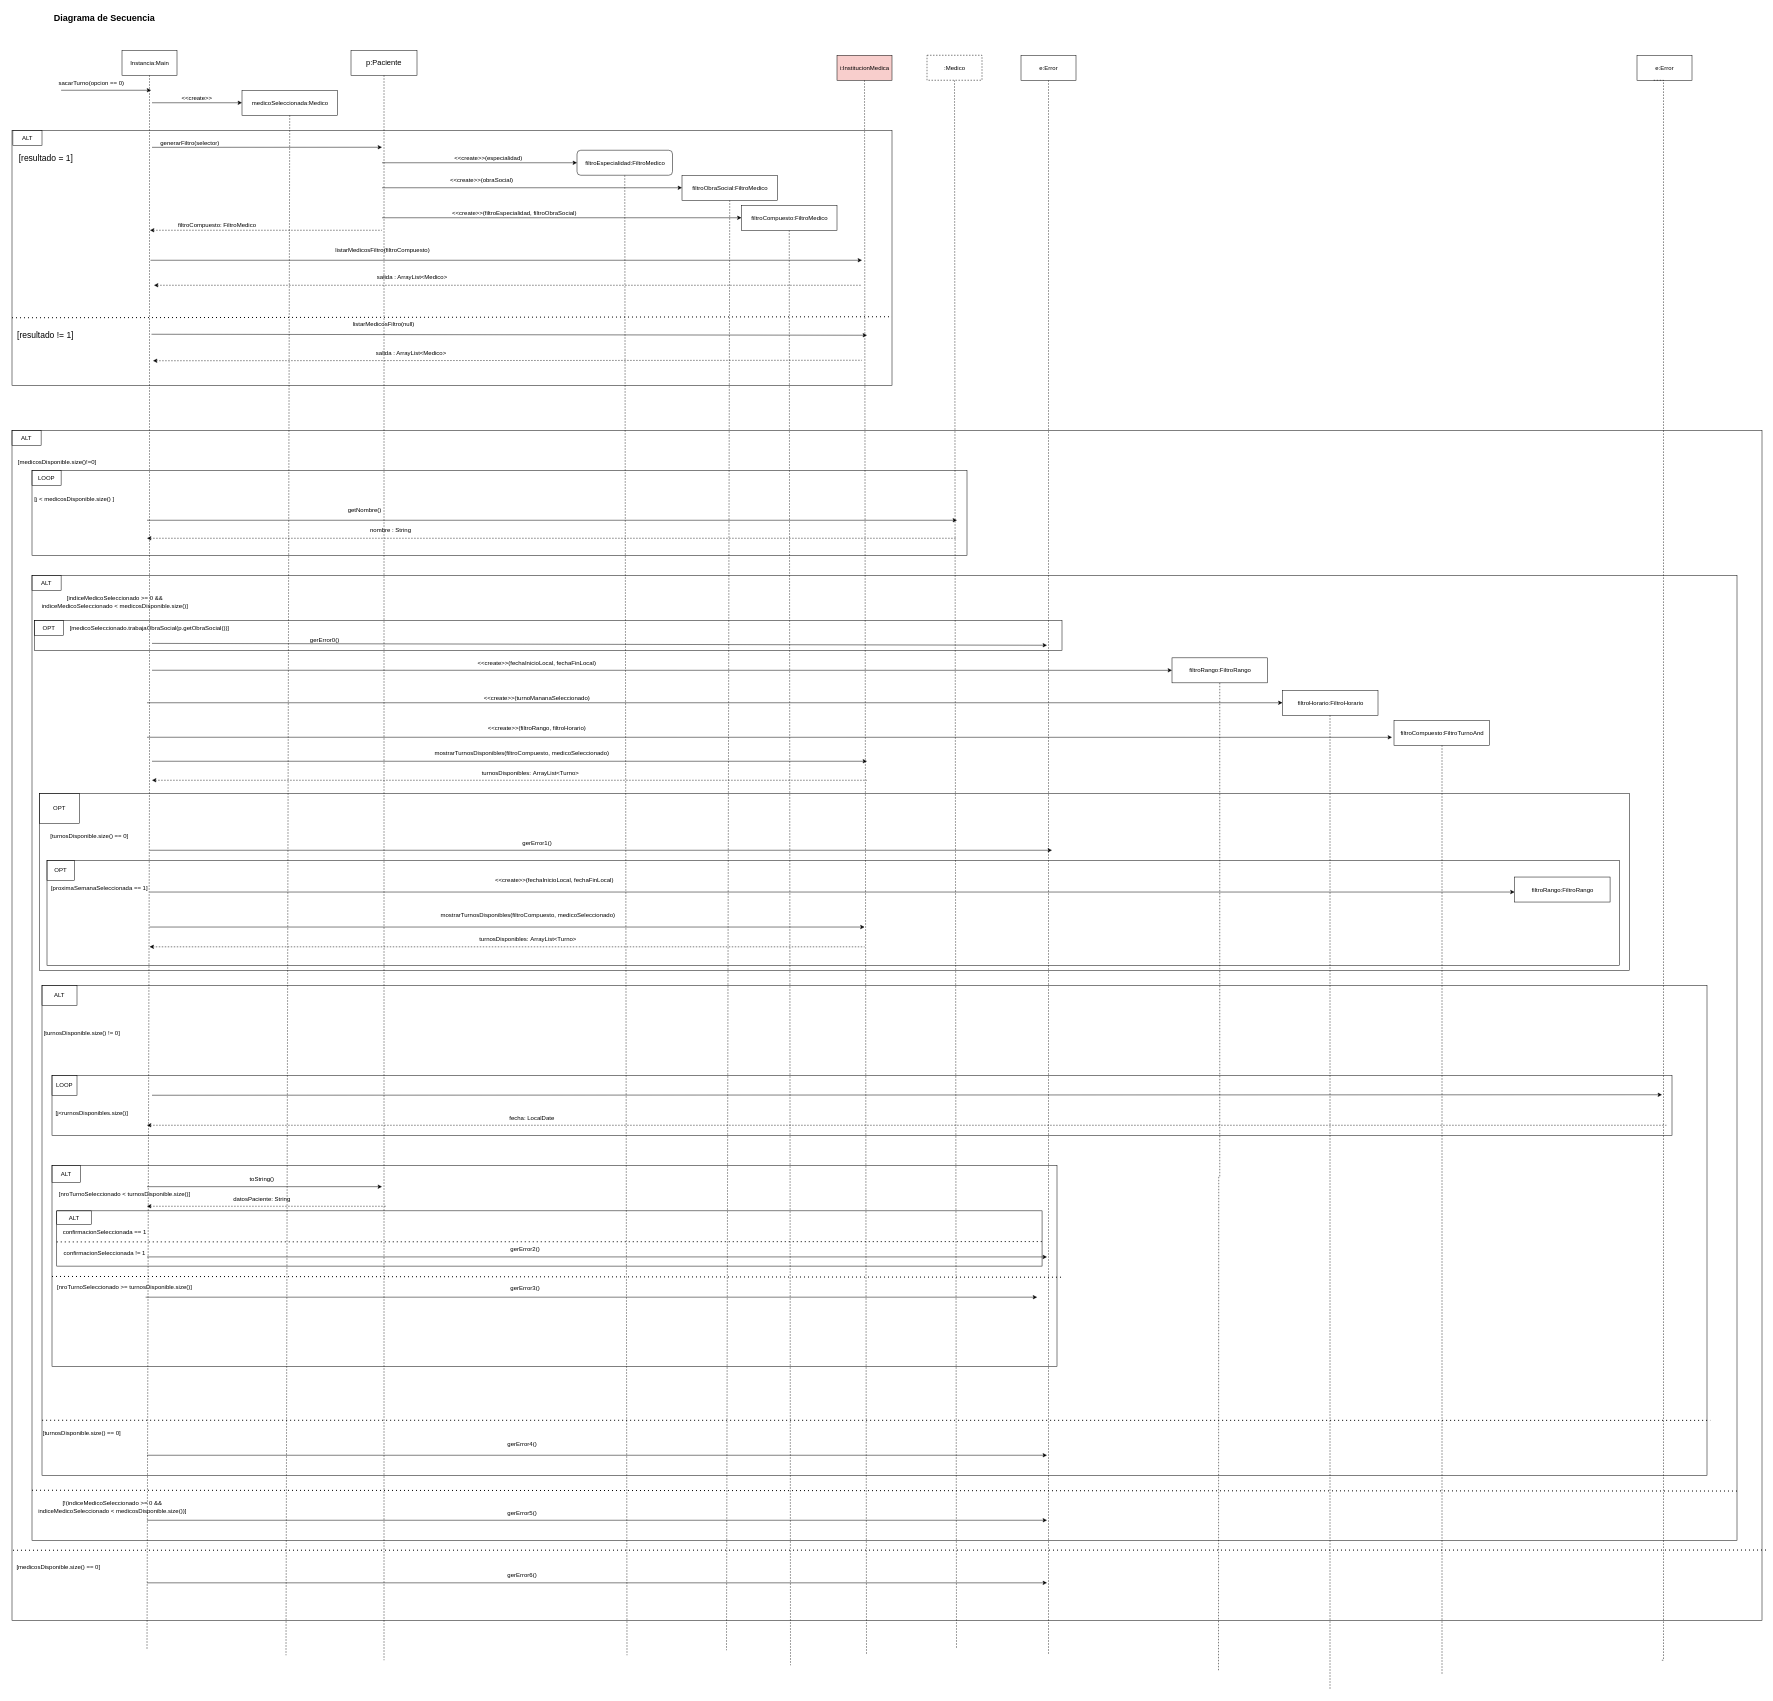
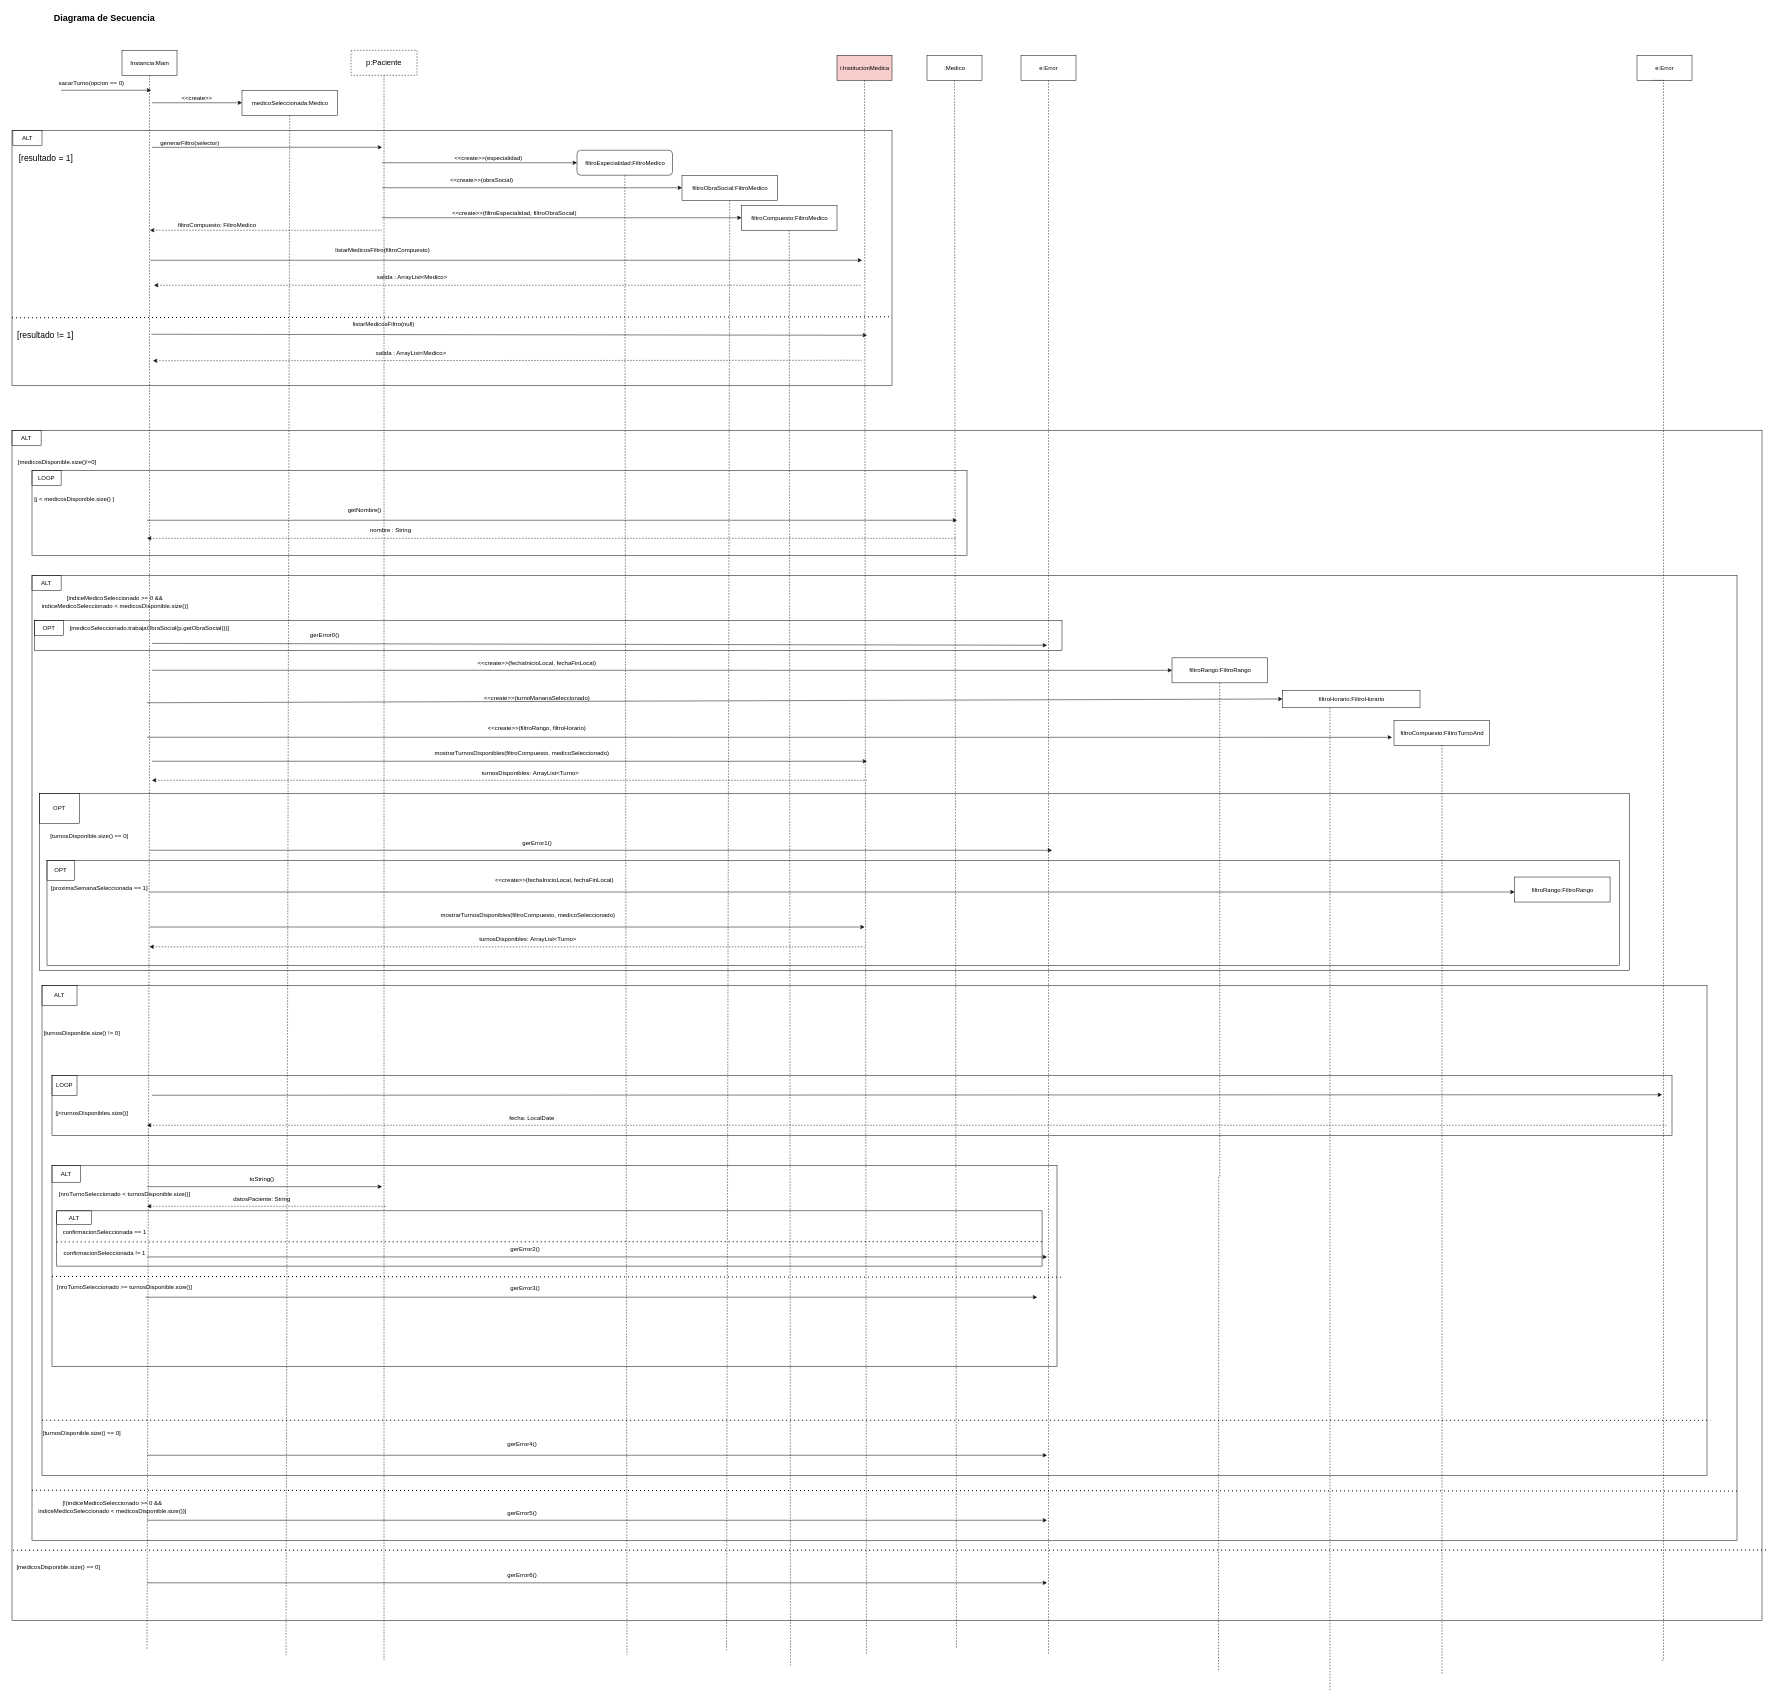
- <mxCell id="57" value="&lt;font style=&quot;font-size: 15px;&quot;&gt;p:Paciente&lt;/font&gt;" style="rounded=0;whiteSpace=wrap;html=1;fontSize=17;" parent="1" vertex="1"><mxGeometry x="701" y="100" width="132" height="50" as="geometry" /></mxCell>
+ <mxCell id="57" value="&lt;font style=&quot;font-size: 15px;&quot;&gt;p:Paciente&lt;/font&gt;" style="rounded=0;whiteSpace=wrap;html=1;fontSize=17;dashed=1;" parent="1" vertex="1"><mxGeometry x="701" y="100" width="132" height="50" as="geometry" /></mxCell>
- <mxCell id="43" value=":Medico" style="html=1;dashed=1;" parent="1" vertex="1"><mxGeometry x="1853" y="110" width="110" height="50" as="geometry" /></mxCell>
+ <mxCell id="43" value=":Medico" style="html=1;" parent="1" vertex="1"><mxGeometry x="1853" y="110" width="110" height="50" as="geometry" /></mxCell>
- <mxCell id="65" value="gerError0()" style="text;html=1;align=center;verticalAlign=middle;resizable=0;points=[];autosize=1;strokeColor=none;fillColor=none;" parent="1" vertex="1"><mxGeometry x="607.59" y="1265" width="80" height="30" as="geometry" /></mxCell>
+ <mxCell id="65" value="gerError0()" style="text;html=1;align=center;verticalAlign=middle;resizable=0;points=[];autosize=1;strokeColor=none;fillColor=none;" parent="1" vertex="1"><mxGeometry x="607.59" y="1255" width="80" height="30" as="geometry" /></mxCell>
- <mxCell id="69" value="filtroHorario:FiltroHorario" style="html=1;" parent="1" vertex="1"><mxGeometry x="2564" y="1380" width="191" height="50" as="geometry" /></mxCell>
+ <mxCell id="69" value="filtroHorario:FiltroHorario" style="html=1;" parent="1" vertex="1"><mxGeometry x="2564" y="1380" width="275" height="35" as="geometry" /></mxCell>
